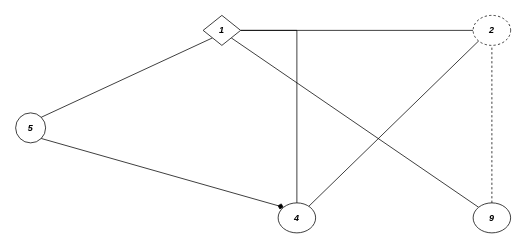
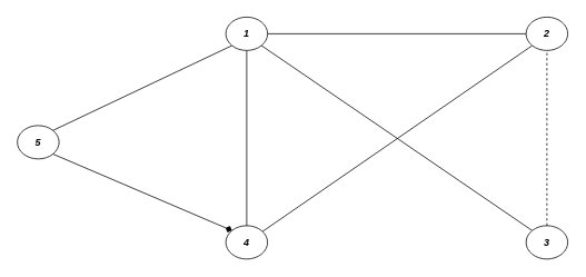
- <mxCell id="7" value="1" style="rhombus;whiteSpace=wrap;html=1;fontStyle=3;" vertex="1" parent="1"><mxGeometry x="270" y="20" width="50" height="40" as="geometry" /></mxCell>
+ <mxCell id="7" value="1" style="ellipse;whiteSpace=wrap;html=1;fontStyle=3" vertex="1" parent="1"><mxGeometry x="270" y="20" width="50" height="40" as="geometry" /></mxCell>
- <mxCell id="9" value="2" style="ellipse;whiteSpace=wrap;html=1;fontStyle=3;dashed=1;" vertex="1" parent="1"><mxGeometry x="630" y="20" width="50" height="40" as="geometry" /></mxCell>
+ <mxCell id="9" value="2" style="ellipse;whiteSpace=wrap;html=1;fontStyle=3" vertex="1" parent="1"><mxGeometry x="630" y="20" width="50" height="40" as="geometry" /></mxCell>
- <mxCell id="2" value="5" style="ellipse;whiteSpace=wrap;html=1;fontStyle=3" vertex="1" parent="1"><mxGeometry x="20" y="150" width="40" height="40" as="geometry" /></mxCell>
+ <mxCell id="2" value="5" style="ellipse;whiteSpace=wrap;html=1;fontStyle=3" vertex="1" parent="1"><mxGeometry x="20" y="150" width="50" height="40" as="geometry" /></mxCell>
- <mxCell id="11" value="4" style="ellipse;whiteSpace=wrap;html=1;fontStyle=3" vertex="1" parent="1"><mxGeometry x="370" y="270" width="50" height="40" as="geometry" /></mxCell>
+ <mxCell id="11" value="4" style="ellipse;whiteSpace=wrap;html=1;fontStyle=3" vertex="1" parent="1"><mxGeometry x="270" y="270" width="50" height="40" as="geometry" /></mxCell>
- <mxCell id="13" value="9" style="ellipse;whiteSpace=wrap;html=1;fontStyle=3" vertex="1" parent="1"><mxGeometry x="630" y="270" width="50" height="40" as="geometry" /></mxCell>
+ <mxCell id="13" value="3" style="ellipse;whiteSpace=wrap;html=1;fontStyle=3" vertex="1" parent="1"><mxGeometry x="630" y="270" width="50" height="40" as="geometry" /></mxCell>
